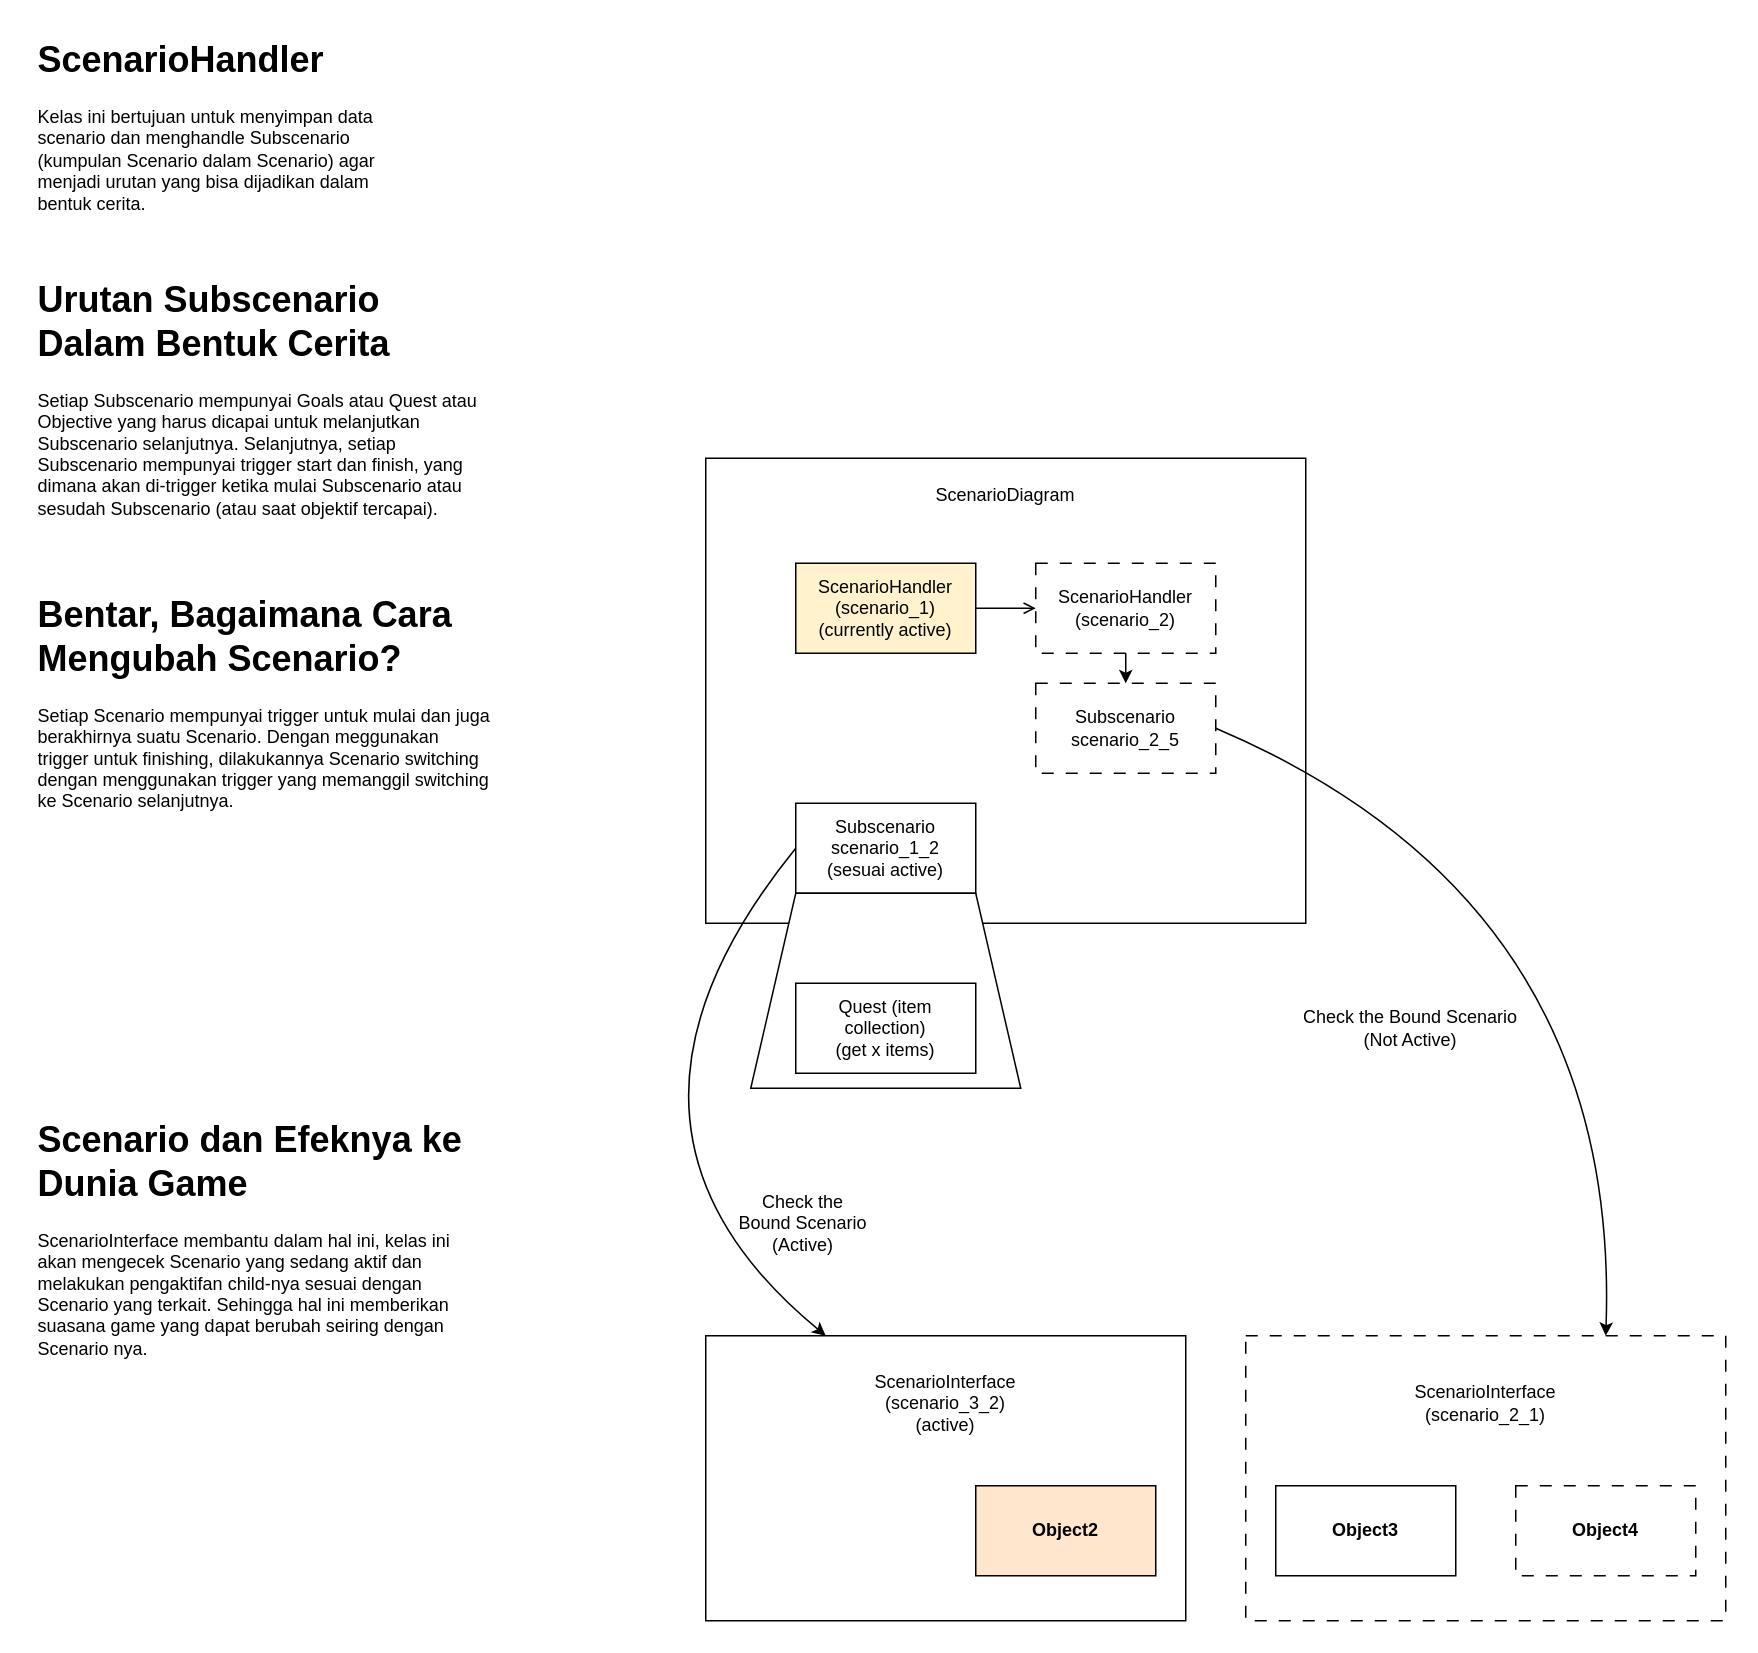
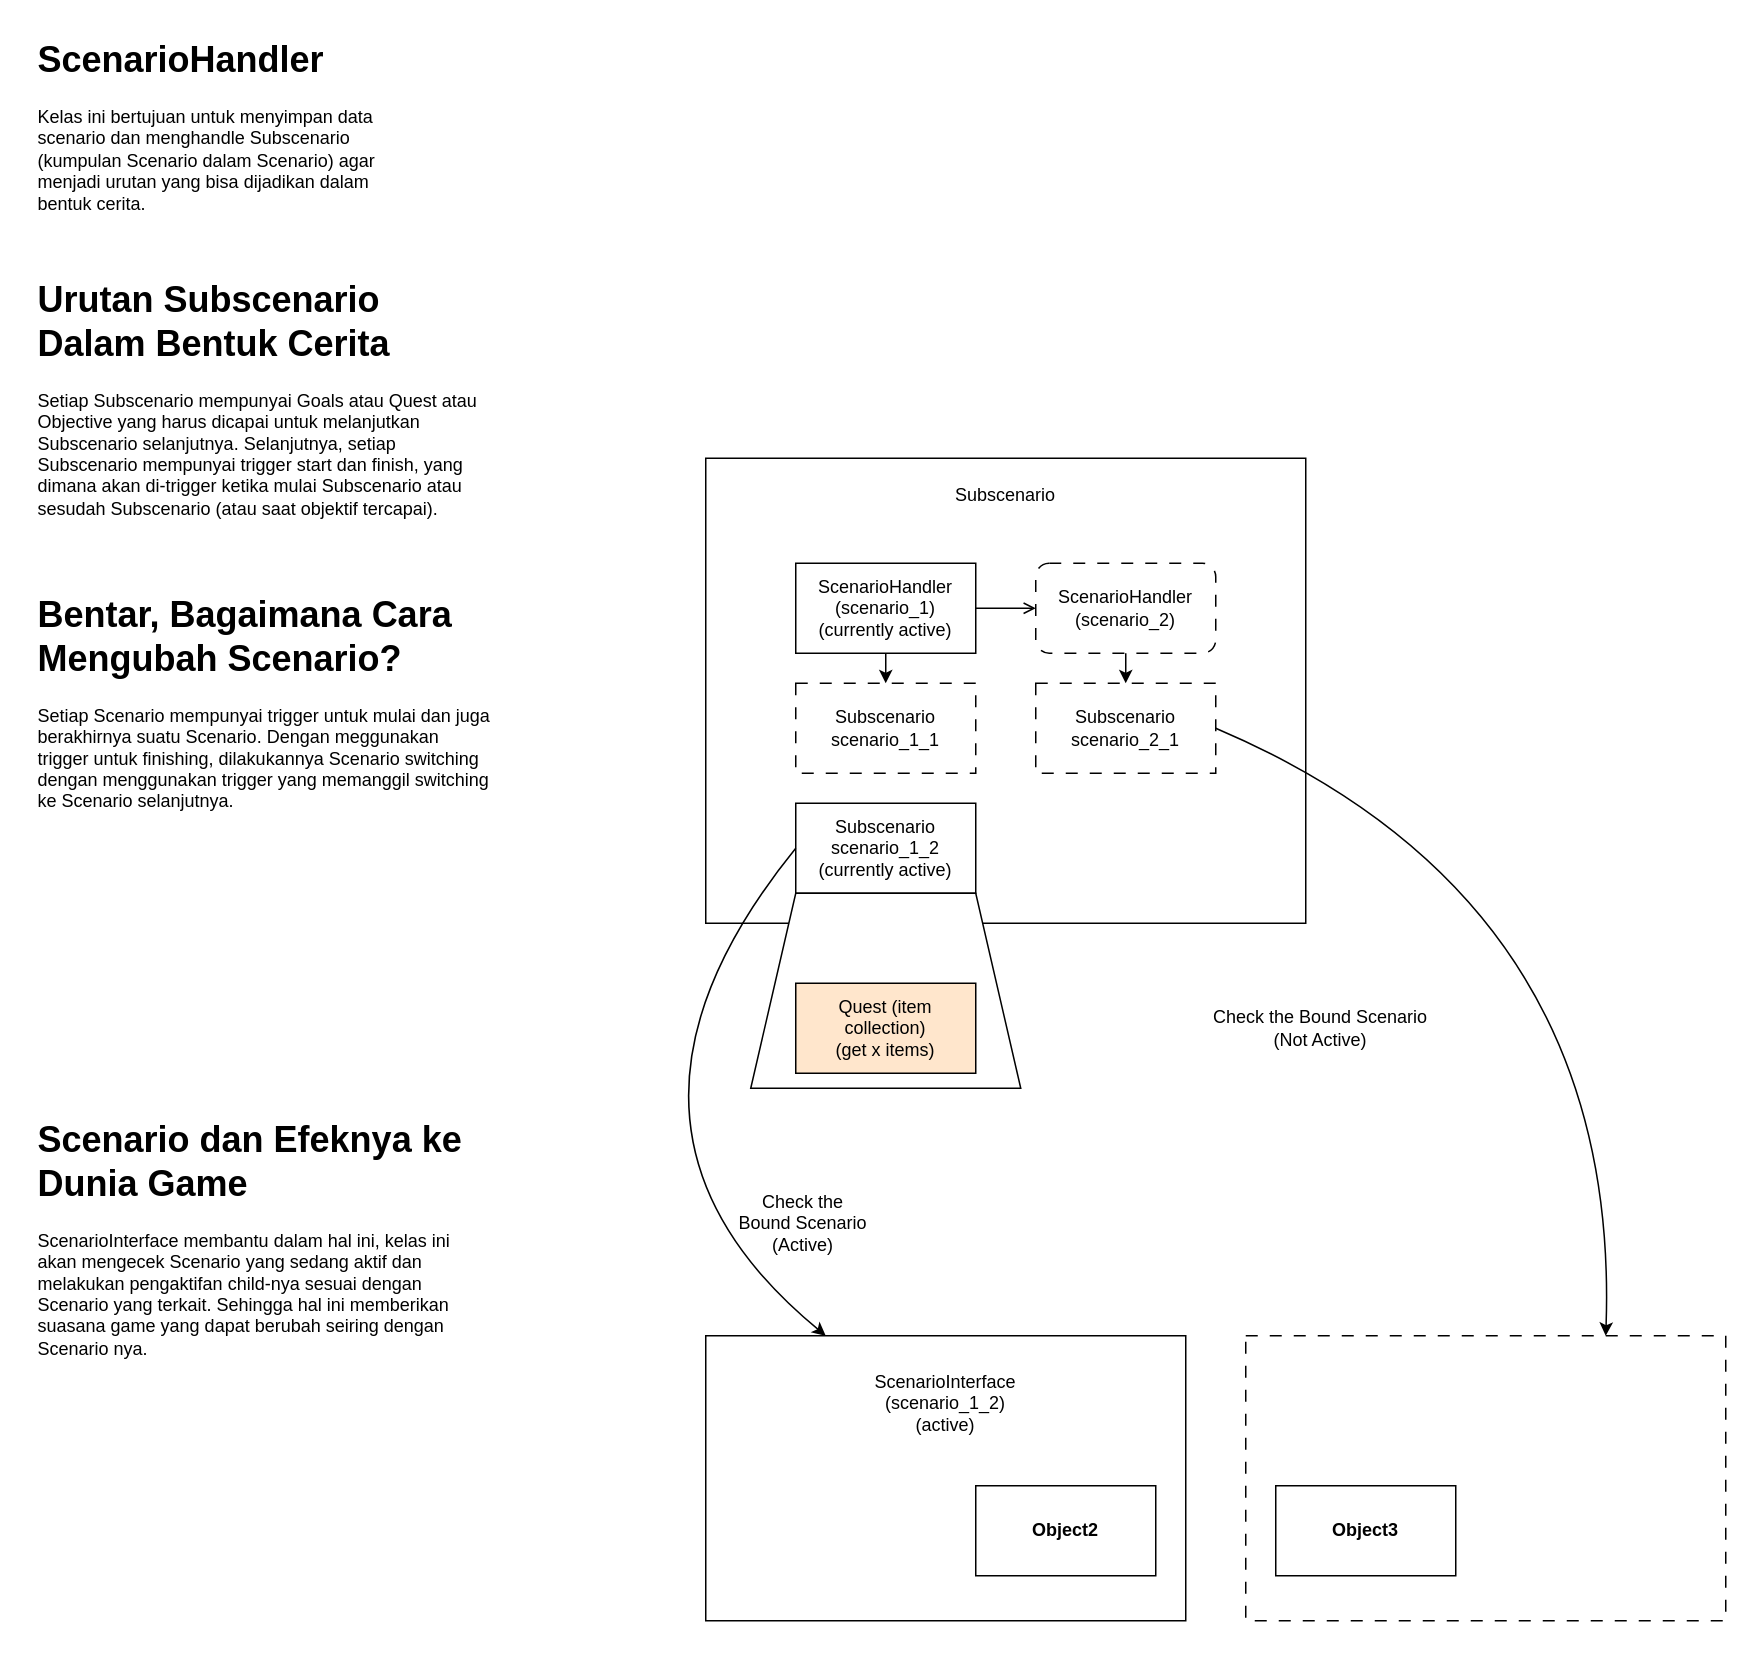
- <mxCell id="8" value="ScenarioDiagram" style="text;html=1;strokeColor=none;fillColor=none;align=center;verticalAlign=middle;whiteSpace=wrap;rounded=0;" parent="1" vertex="1"><mxGeometry x="640" y="315" width="60" height="30" as="geometry" /></mxCell>
+ <mxCell id="8" value="Subscenario" style="text;html=1;strokeColor=none;fillColor=none;align=center;verticalAlign=middle;whiteSpace=wrap;rounded=0;" parent="1" vertex="1"><mxGeometry x="640" y="315" width="60" height="30" as="geometry" /></mxCell>
- <mxCell id="11" value="ScenarioHandler&lt;br&gt;(scenario_1)&lt;br&gt;(currently active)" style="rounded=0;whiteSpace=wrap;html=1;fillColor=#fff2cc;" parent="1" vertex="1"><mxGeometry x="530" y="375" width="120" height="60" as="geometry" /></mxCell>
+ <mxCell id="11" value="ScenarioHandler&lt;br&gt;(scenario_1)&lt;br&gt;(currently active)" style="rounded=0;whiteSpace=wrap;html=1;" parent="1" vertex="1"><mxGeometry x="530" y="375" width="120" height="60" as="geometry" /></mxCell>
- <mxCell id="14" value="ScenarioHandler&lt;br&gt;(scenario_2)" style="rounded=0;whiteSpace=wrap;html=1;dashed=1;dashPattern=8 8;" parent="1" vertex="1"><mxGeometry x="690" y="375" width="120" height="60" as="geometry" /></mxCell>
+ <mxCell id="14" value="ScenarioHandler&lt;br&gt;(scenario_2)" style="whiteSpace=wrap;html=1;dashed=1;dashPattern=8 8;rounded=1;" parent="1" vertex="1"><mxGeometry x="690" y="375" width="120" height="60" as="geometry" /></mxCell>
+ <mxCell id="16" value="" style="endArrow=classic;html=1;exitX=0.5;exitY=1;exitDx=0;exitDy=0;entryX=0.5;entryY=0;entryDx=0;entryDy=0;" parent="1" source="11" target="12" edge="1"><mxGeometry width="50" height="50" relative="1" as="geometry"><mxPoint x="470" y="585" as="sourcePoint" /><mxPoint x="520" y="535" as="targetPoint" /></mxGeometry></mxCell>
+ <mxCell id="12" value="Subscenario&lt;br&gt;scenario_1_1" style="rounded=0;whiteSpace=wrap;html=1;dashed=1;dashPattern=8 8;" parent="1" vertex="1"><mxGeometry x="530" y="455" width="120" height="60" as="geometry" /></mxCell>
- <mxCell id="15" value="Subscenario&lt;br&gt;scenario_2_5" style="rounded=0;whiteSpace=wrap;html=1;dashed=1;dashPattern=8 8;" parent="1" vertex="1"><mxGeometry x="690" y="455" width="120" height="60" as="geometry" /></mxCell>
+ <mxCell id="15" value="Subscenario&lt;br&gt;scenario_2_1" style="rounded=0;whiteSpace=wrap;html=1;dashed=1;dashPattern=8 8;" parent="1" vertex="1"><mxGeometry x="690" y="455" width="120" height="60" as="geometry" /></mxCell>
- <mxCell id="13" value="Subscenario&lt;br&gt;scenario_1_2&lt;br&gt;(sesuai active)" style="rounded=0;whiteSpace=wrap;html=1;" parent="1" vertex="1"><mxGeometry x="530" y="535" width="120" height="60" as="geometry" /></mxCell>
+ <mxCell id="13" value="Subscenario&lt;br&gt;scenario_1_2&lt;br&gt;(currently active)" style="rounded=0;whiteSpace=wrap;html=1;" parent="1" vertex="1"><mxGeometry x="530" y="535" width="120" height="60" as="geometry" /></mxCell>
- <mxCell id="19" value="Quest (item collection)&lt;br&gt;(get x items)" style="rounded=0;whiteSpace=wrap;html=1;" parent="1" vertex="1"><mxGeometry x="530" y="655" width="120" height="60" as="geometry" /></mxCell>
+ <mxCell id="19" value="Quest (item collection)&lt;br&gt;(get x items)" style="rounded=0;whiteSpace=wrap;html=1;fillColor=#ffe6cc;" parent="1" vertex="1"><mxGeometry x="530" y="655" width="120" height="60" as="geometry" /></mxCell>
- <mxCell id="28" value="Check the Bound Scenario&lt;br&gt;(Not Active)" style="text;html=1;strokeColor=none;fillColor=none;align=center;verticalAlign=middle;whiteSpace=wrap;rounded=0;" parent="1" vertex="1"><mxGeometry x="860" y="670" width="160" height="30" as="geometry" /></mxCell>
+ <mxCell id="28" value="Check the Bound Scenario&lt;br&gt;(Not Active)" style="text;html=1;strokeColor=none;fillColor=none;align=center;verticalAlign=middle;whiteSpace=wrap;rounded=0;" parent="1" vertex="1"><mxGeometry x="800" y="670" width="160" height="30" as="geometry" /></mxCell>
- <mxCell id="9" value="ScenarioInterface&lt;br&gt;(scenario_3_2)&lt;br&gt;(active)" style="text;html=1;strokeColor=none;fillColor=none;align=center;verticalAlign=middle;whiteSpace=wrap;rounded=0;" parent="1" vertex="1"><mxGeometry x="600" y="920" width="60" height="30" as="geometry" /></mxCell>
+ <mxCell id="9" value="ScenarioInterface&lt;br&gt;(scenario_1_2)&lt;br&gt;(active)" style="text;html=1;strokeColor=none;fillColor=none;align=center;verticalAlign=middle;whiteSpace=wrap;rounded=0;" parent="1" vertex="1"><mxGeometry x="600" y="920" width="60" height="30" as="geometry" /></mxCell>
- <mxCell id="22" value="ScenarioInterface&lt;br&gt;(scenario_2_1)" style="text;html=1;strokeColor=none;fillColor=none;align=center;verticalAlign=middle;whiteSpace=wrap;rounded=0;" parent="1" vertex="1"><mxGeometry x="960" y="920" width="60" height="30" as="geometry" /></mxCell>
- <mxCell id="20" value="Object2" style="rounded=0;whiteSpace=wrap;html=1;fontStyle=1;fillColor=#ffe6cc;" parent="1" vertex="1"><mxGeometry x="650" y="990" width="120" height="60" as="geometry" /></mxCell>
+ <mxCell id="20" value="Object2" style="rounded=0;whiteSpace=wrap;html=1;fontStyle=1" parent="1" vertex="1"><mxGeometry x="650" y="990" width="120" height="60" as="geometry" /></mxCell>
- <mxCell id="24" value="Object4" style="rounded=0;whiteSpace=wrap;html=1;fontStyle=1;dashed=1;dashPattern=8 8;" parent="1" vertex="1"><mxGeometry x="1010" y="990" width="120" height="60" as="geometry" /></mxCell>
